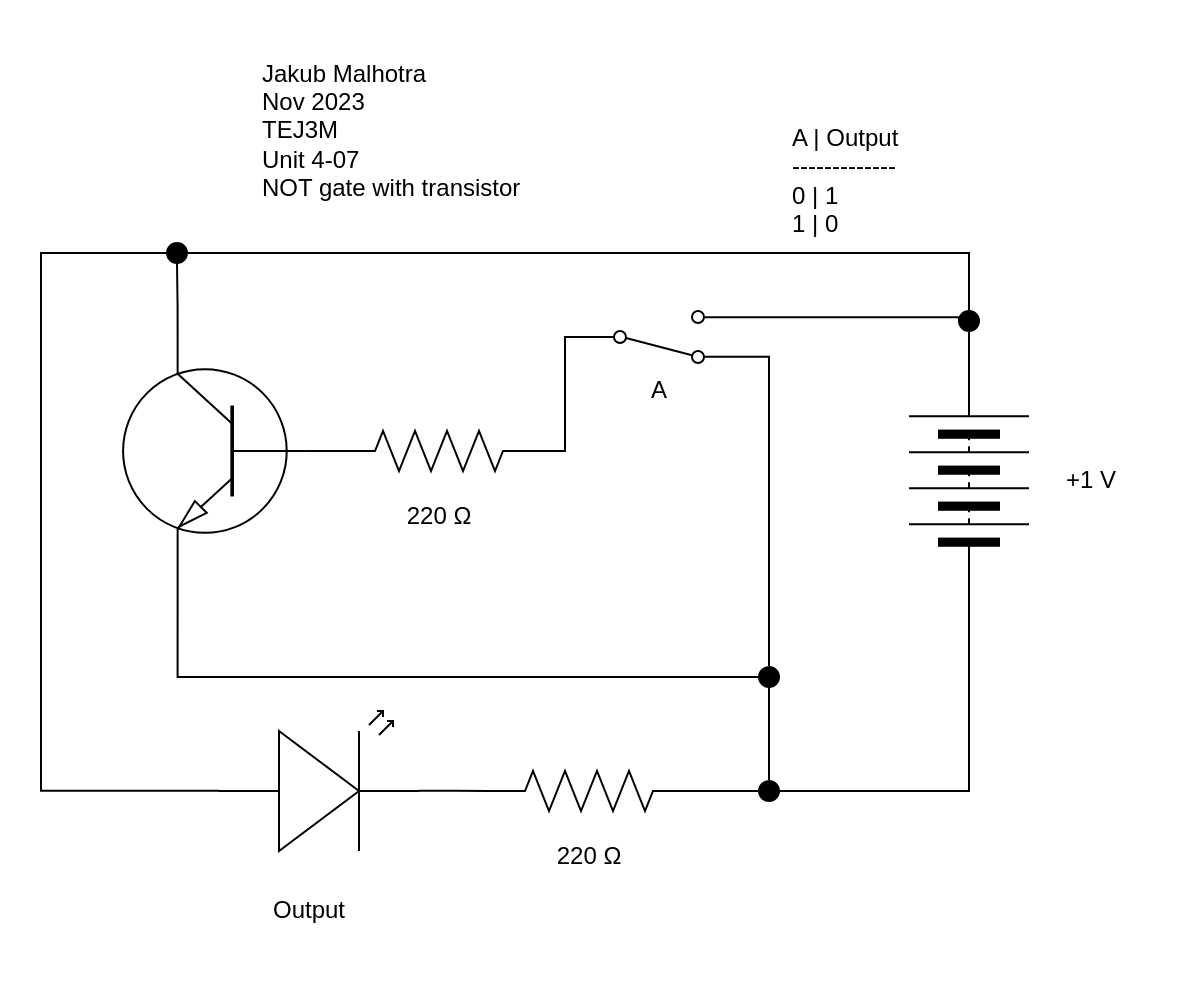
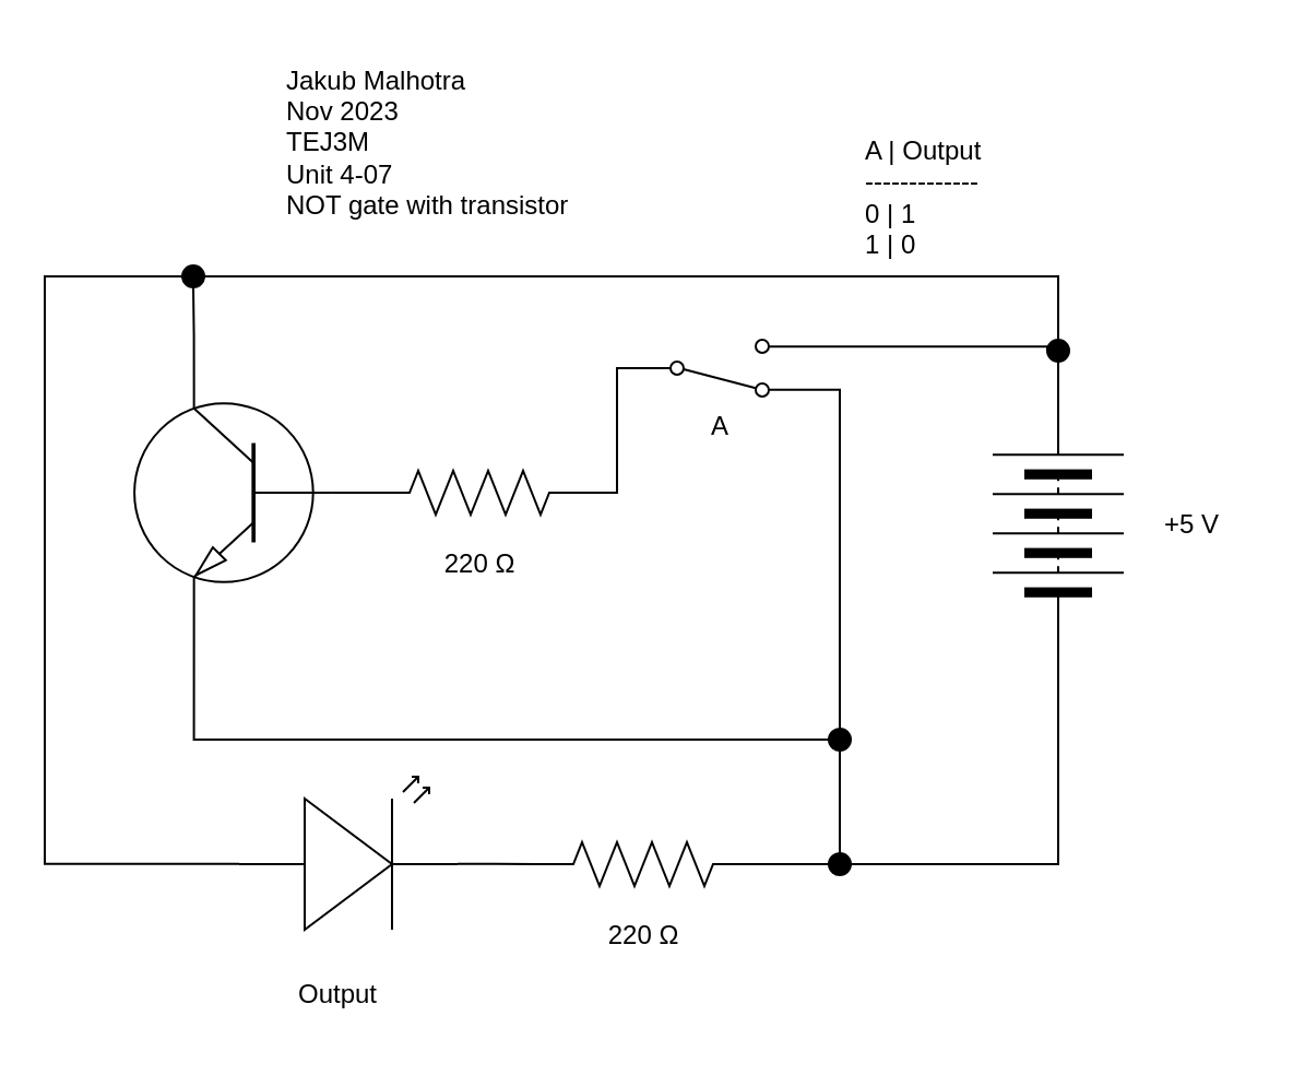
- <mxCell id="9" value="+1 V" style="text;html=1;align=center;verticalAlign=middle;resizable=0;points=[];autosize=1;strokeColor=none;fillColor=none;" parent="1" vertex="1"><mxGeometry x="520" y="225" width="50" height="30" as="geometry" /></mxCell>
+ <mxCell id="9" value="+5 V" style="text;html=1;align=center;verticalAlign=middle;resizable=0;points=[];autosize=1;strokeColor=none;fillColor=none;" parent="1" vertex="1"><mxGeometry x="520" y="225" width="50" height="30" as="geometry" /></mxCell>
